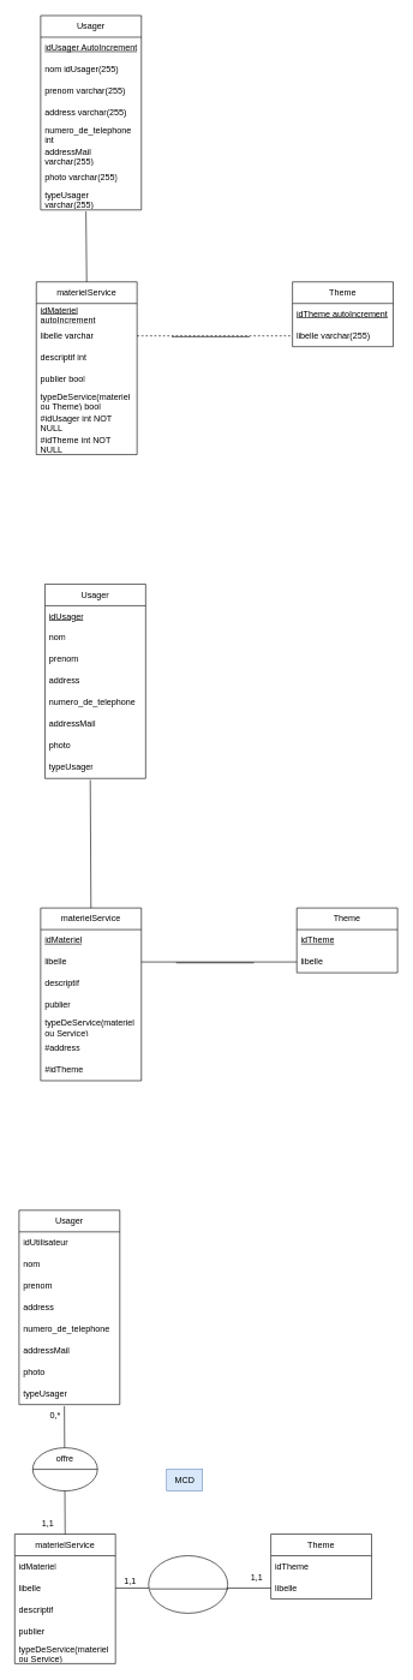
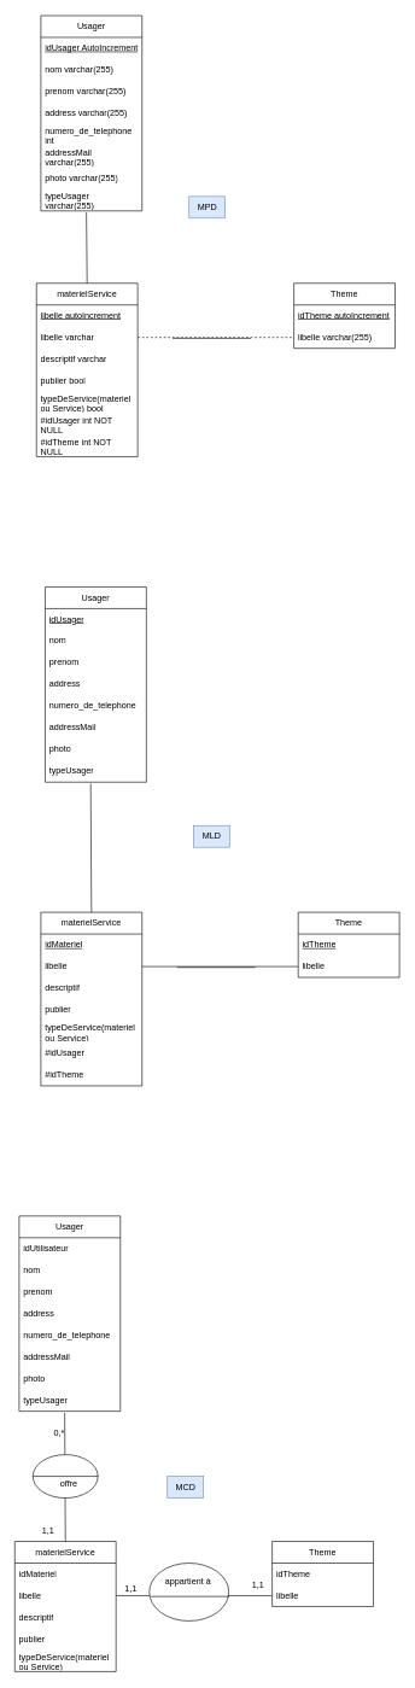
- <mxCell id="59" value="nom idUsager(255)" style="text;strokeColor=none;fillColor=none;align=left;verticalAlign=middle;spacingLeft=4;spacingRight=4;overflow=hidden;points=[[0,0.5],[1,0.5]];portConstraint=eastwest;rotatable=0;whiteSpace=wrap;html=1;" parent="57" vertex="1"><mxGeometry y="60" width="140" height="30" as="geometry" /></mxCell>
+ <mxCell id="59" value="nom varchar(255)" style="text;strokeColor=none;fillColor=none;align=left;verticalAlign=middle;spacingLeft=4;spacingRight=4;overflow=hidden;points=[[0,0.5],[1,0.5]];portConstraint=eastwest;rotatable=0;whiteSpace=wrap;html=1;" parent="57" vertex="1"><mxGeometry y="60" width="140" height="30" as="geometry" /></mxCell>
+ <mxCell id="80" value="MPD" style="text;html=1;align=center;verticalAlign=middle;resizable=0;points=[];autosize=1;strokeColor=#6c8ebf;fillColor=#dae8fc;" parent="1" vertex="1"><mxGeometry x="261" y="270" width="50" height="30" as="geometry" /></mxCell>
- <mxCell id="70" value="&lt;u&gt;idMateriel autoIncrement&lt;/u&gt;" style="text;strokeColor=none;fillColor=none;align=left;verticalAlign=middle;spacingLeft=4;spacingRight=4;overflow=hidden;points=[[0,0.5],[1,0.5]];portConstraint=eastwest;rotatable=0;whiteSpace=wrap;html=1;" parent="69" vertex="1"><mxGeometry y="30" width="140" height="30" as="geometry" /></mxCell>
+ <mxCell id="70" value="&lt;u&gt;libelle autoIncrement&lt;/u&gt;" style="text;strokeColor=none;fillColor=none;align=left;verticalAlign=middle;spacingLeft=4;spacingRight=4;overflow=hidden;points=[[0,0.5],[1,0.5]];portConstraint=eastwest;rotatable=0;whiteSpace=wrap;html=1;" parent="69" vertex="1"><mxGeometry y="30" width="140" height="30" as="geometry" /></mxCell>
- <mxCell id="72" value="descriptif int" style="text;strokeColor=none;fillColor=none;align=left;verticalAlign=middle;spacingLeft=4;spacingRight=4;overflow=hidden;points=[[0,0.5],[1,0.5]];portConstraint=eastwest;rotatable=0;whiteSpace=wrap;html=1;" parent="69" vertex="1"><mxGeometry y="90" width="140" height="30" as="geometry" /></mxCell>
+ <mxCell id="72" value="descriptif varchar" style="text;strokeColor=none;fillColor=none;align=left;verticalAlign=middle;spacingLeft=4;spacingRight=4;overflow=hidden;points=[[0,0.5],[1,0.5]];portConstraint=eastwest;rotatable=0;whiteSpace=wrap;html=1;" parent="69" vertex="1"><mxGeometry y="90" width="140" height="30" as="geometry" /></mxCell>
- <mxCell id="74" value="typeDeService(materiel ou Theme) bool" style="text;strokeColor=none;fillColor=none;align=left;verticalAlign=middle;spacingLeft=4;spacingRight=4;overflow=hidden;points=[[0,0.5],[1,0.5]];portConstraint=eastwest;rotatable=0;whiteSpace=wrap;html=1;" parent="69" vertex="1"><mxGeometry y="150" width="140" height="30" as="geometry" /></mxCell>
+ <mxCell id="74" value="typeDeService(materiel ou Service) bool" style="text;strokeColor=none;fillColor=none;align=left;verticalAlign=middle;spacingLeft=4;spacingRight=4;overflow=hidden;points=[[0,0.5],[1,0.5]];portConstraint=eastwest;rotatable=0;whiteSpace=wrap;html=1;" parent="69" vertex="1"><mxGeometry y="150" width="140" height="30" as="geometry" /></mxCell>
+ <mxCell id="56" value="MLD" style="text;html=1;align=center;verticalAlign=middle;resizable=0;points=[];autosize=1;strokeColor=#6c8ebf;fillColor=#dae8fc;" parent="1" vertex="1"><mxGeometry x="267" y="1140" width="50" height="30" as="geometry" /></mxCell>
- <mxCell id="51" value="#address" style="text;strokeColor=none;fillColor=none;align=left;verticalAlign=middle;spacingLeft=4;spacingRight=4;overflow=hidden;points=[[0,0.5],[1,0.5]];portConstraint=eastwest;rotatable=0;whiteSpace=wrap;html=1;" parent="45" vertex="1"><mxGeometry y="180" width="140" height="30" as="geometry" /></mxCell>
+ <mxCell id="51" value="#idUsager" style="text;strokeColor=none;fillColor=none;align=left;verticalAlign=middle;spacingLeft=4;spacingRight=4;overflow=hidden;points=[[0,0.5],[1,0.5]];portConstraint=eastwest;rotatable=0;whiteSpace=wrap;html=1;" parent="45" vertex="1"><mxGeometry y="180" width="140" height="30" as="geometry" /></mxCell>
- <mxCell id="24" value="0,*" style="text;html=1;align=center;verticalAlign=middle;resizable=0;points=[];autosize=1;strokeColor=none;fillColor=none;" parent="1" vertex="1"><mxGeometry x="56" y="1950" width="40" height="30" as="geometry" /></mxCell>
+ <mxCell id="24" value="0,*" style="text;html=1;align=center;verticalAlign=middle;resizable=0;points=[];autosize=1;strokeColor=none;fillColor=none;" parent="1" vertex="1"><mxGeometry x="61" y="1965" width="40" height="30" as="geometry" /></mxCell>
- <mxCell id="30" value="offre" style="text;html=1;align=center;verticalAlign=middle;whiteSpace=wrap;rounded=0;" parent="1" vertex="1"><mxGeometry x="60" y="2010" width="60" height="30" as="geometry" /></mxCell>
+ <mxCell id="30" value="offre" style="text;html=1;align=center;verticalAlign=middle;whiteSpace=wrap;rounded=0;" parent="1" vertex="1"><mxGeometry x="65" y="2035" width="60" height="30" as="geometry" /></mxCell>
+ <mxCell id="31" value="appartient à&amp;nbsp;" style="text;html=1;align=center;verticalAlign=middle;resizable=0;points=[];autosize=1;strokeColor=none;fillColor=none;" parent="1" vertex="1"><mxGeometry x="216" y="2170" width="90" height="30" as="geometry" /></mxCell>
